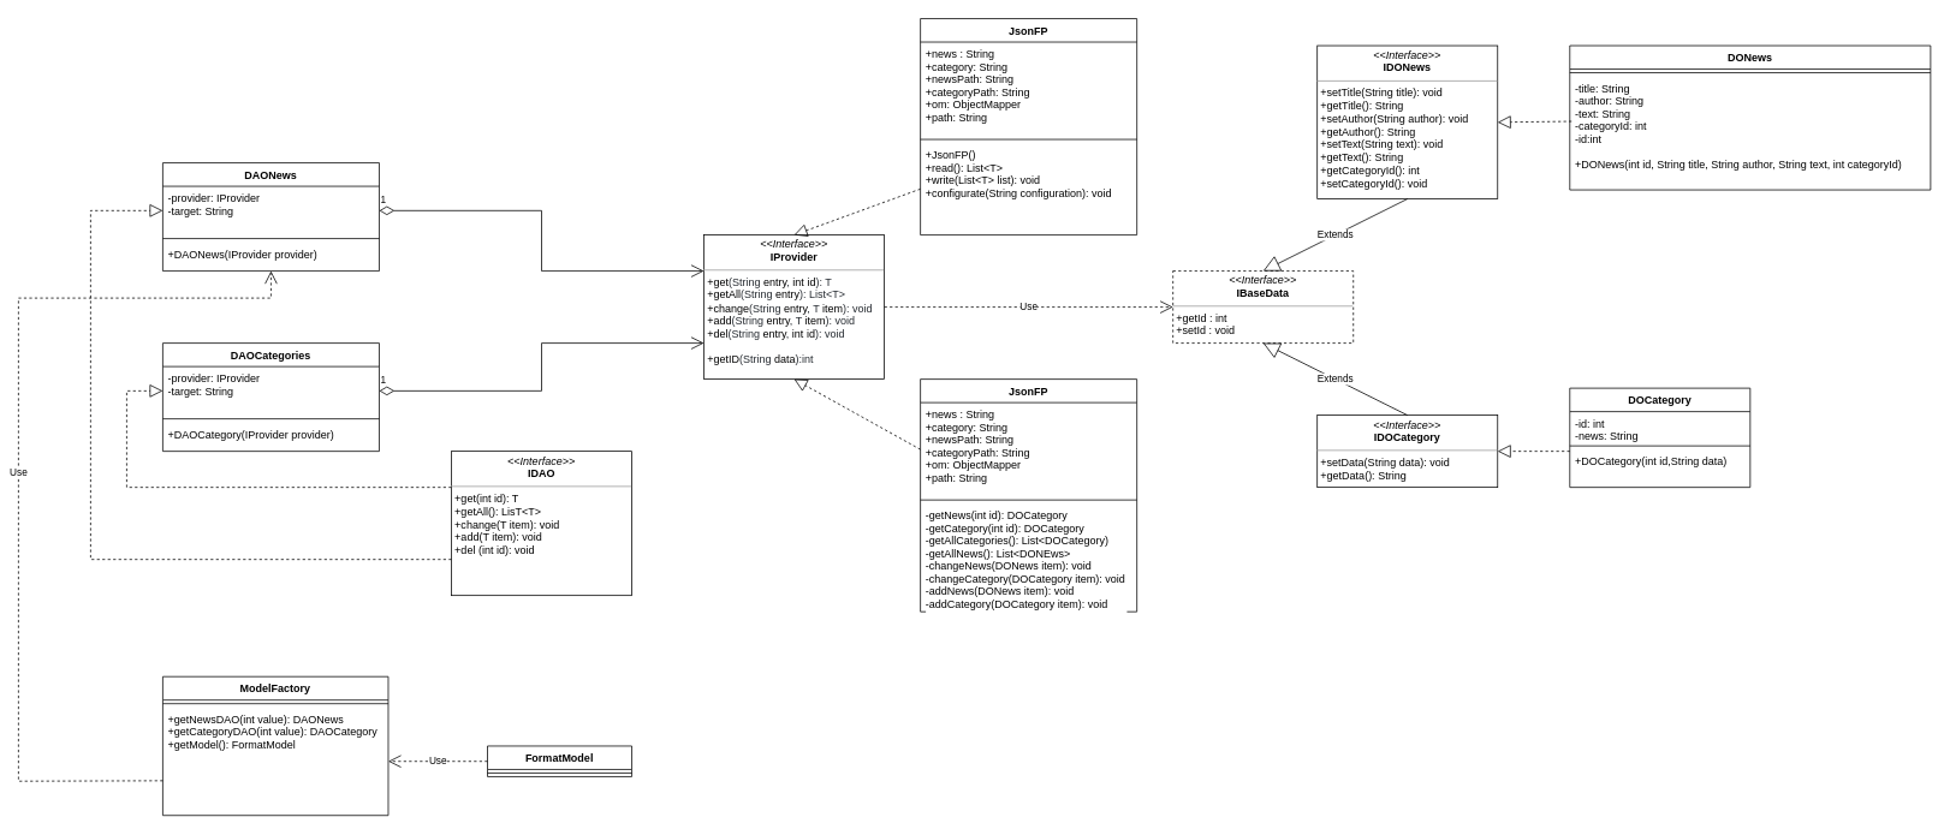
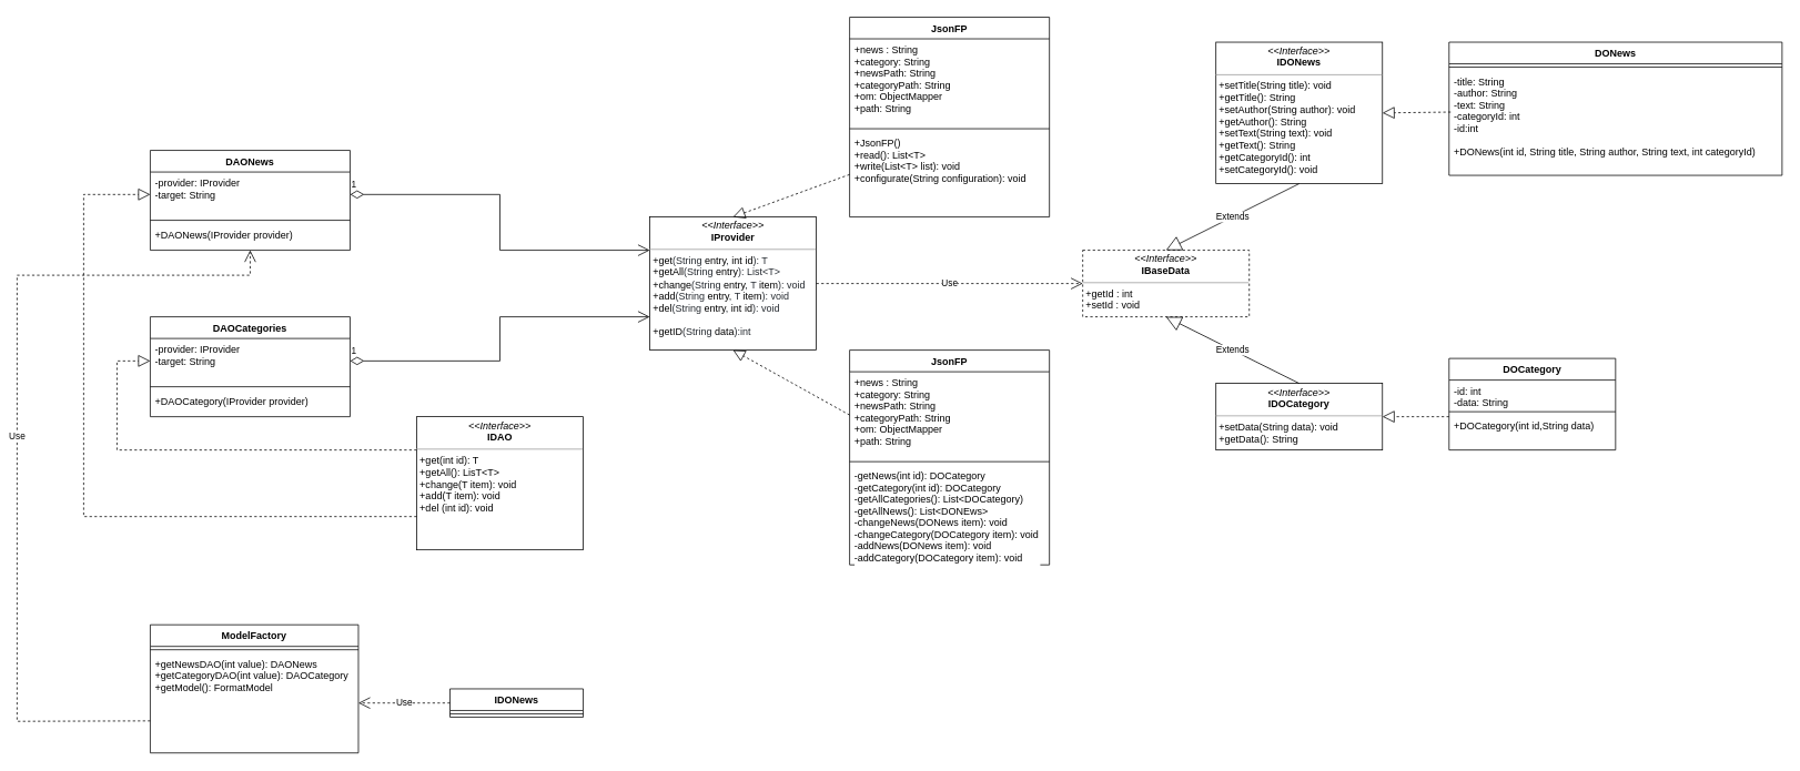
- <mxCell id="8" value="-id: int&#10;-news: String" style="text;strokeColor=none;fillColor=none;align=left;verticalAlign=top;spacingLeft=4;spacingRight=4;overflow=hidden;rotatable=0;points=[[0,0.5],[1,0.5]];portConstraint=eastwest;" vertex="1" parent="7"><mxGeometry y="26" width="200" height="34" as="geometry" /></mxCell>
+ <mxCell id="8" value="-id: int&#10;-data: String" style="text;strokeColor=none;fillColor=none;align=left;verticalAlign=top;spacingLeft=4;spacingRight=4;overflow=hidden;rotatable=0;points=[[0,0.5],[1,0.5]];portConstraint=eastwest;" vertex="1" parent="7"><mxGeometry y="26" width="200" height="34" as="geometry" /></mxCell>
- <mxCell id="46" value="FormatModel" style="swimlane;fontStyle=1;align=center;verticalAlign=top;childLayout=stackLayout;horizontal=1;startSize=26;horizontalStack=0;resizeParent=1;resizeParentMax=0;resizeLast=0;collapsible=1;marginBottom=0;labelBackgroundColor=#FFFFFF;" vertex="1" parent="1"><mxGeometry x="540" y="827" width="160" height="34" as="geometry" /></mxCell>
+ <mxCell id="46" value="IDONews" style="swimlane;fontStyle=1;align=center;verticalAlign=top;childLayout=stackLayout;horizontal=1;startSize=26;horizontalStack=0;resizeParent=1;resizeParentMax=0;resizeLast=0;collapsible=1;marginBottom=0;labelBackgroundColor=#FFFFFF;" vertex="1" parent="1"><mxGeometry x="540" y="827" width="160" height="34" as="geometry" /></mxCell>
